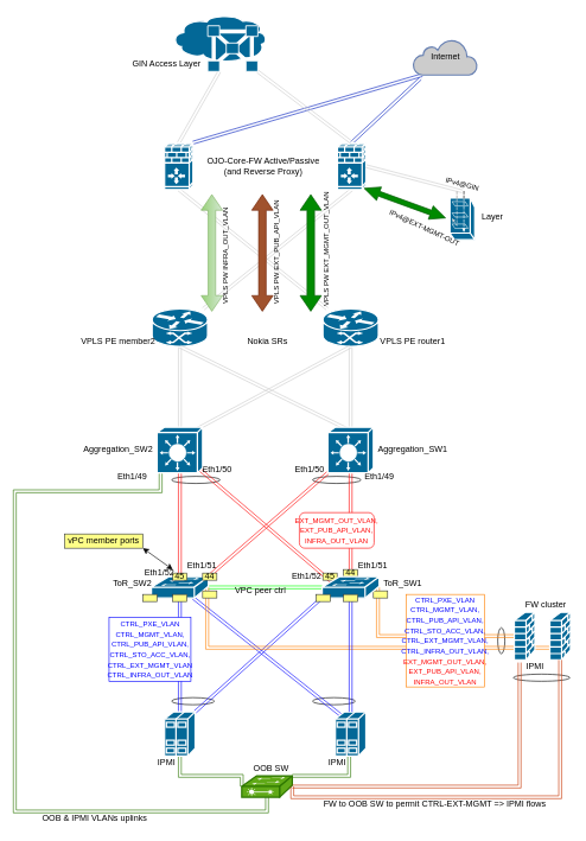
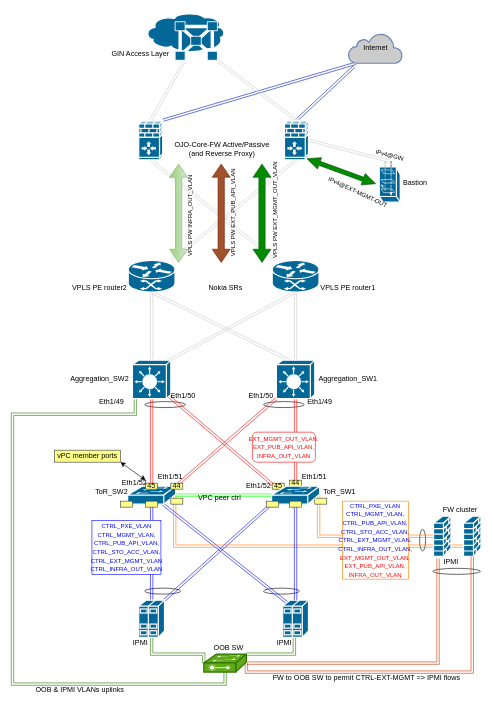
- <mxCell id="87" value="OJO-Core-FW Active/Passive &lt;br&gt;(and Reverse Proxy)" style="text;html=1;align=center;verticalAlign=middle;resizable=0;points=[];autosize=1;" vertex="1" parent="1"><mxGeometry x="283.5" y="218" width="170" height="30" as="geometry" /></mxCell>
+ <mxCell id="87" value="OJO-Core-FW Active/Passive &lt;br&gt;(and Reverse Proxy)" style="text;html=1;align=center;verticalAlign=middle;resizable=0;points=[];autosize=1;" vertex="1" parent="1"><mxGeometry x="283.5" y="233" width="170" height="30" as="geometry" /></mxCell>
- <mxCell id="103" value="Layer" style="text;html=1;align=center;verticalAlign=middle;resizable=0;points=[];autosize=1;" vertex="1" parent="1"><mxGeometry x="661" y="295" width="60" height="20" as="geometry" /></mxCell>
+ <mxCell id="103" value="Bastion" style="text;html=1;align=center;verticalAlign=middle;resizable=0;points=[];autosize=1;" vertex="1" parent="1"><mxGeometry x="661" y="295" width="60" height="20" as="geometry" /></mxCell>
- <mxCell id="50" value="VPLS PE member2" style="text;html=1;align=center;verticalAlign=middle;resizable=0;points=[];autosize=1;" parent="1" vertex="1"><mxGeometry x="110" y="470" width="110" height="20" as="geometry" /></mxCell>
+ <mxCell id="50" value="VPLS PE router2" style="text;html=1;align=center;verticalAlign=middle;resizable=0;points=[];autosize=1;" parent="1" vertex="1"><mxGeometry x="110" y="470" width="110" height="20" as="geometry" /></mxCell>
